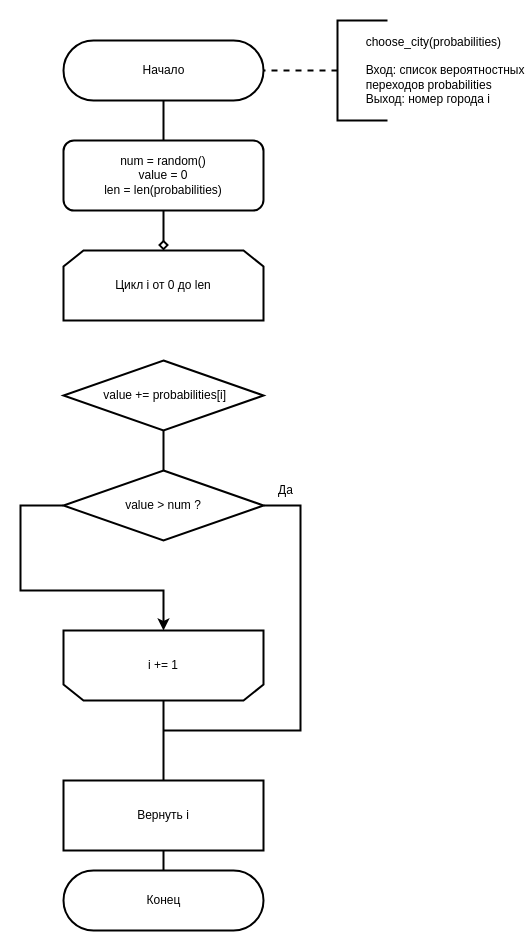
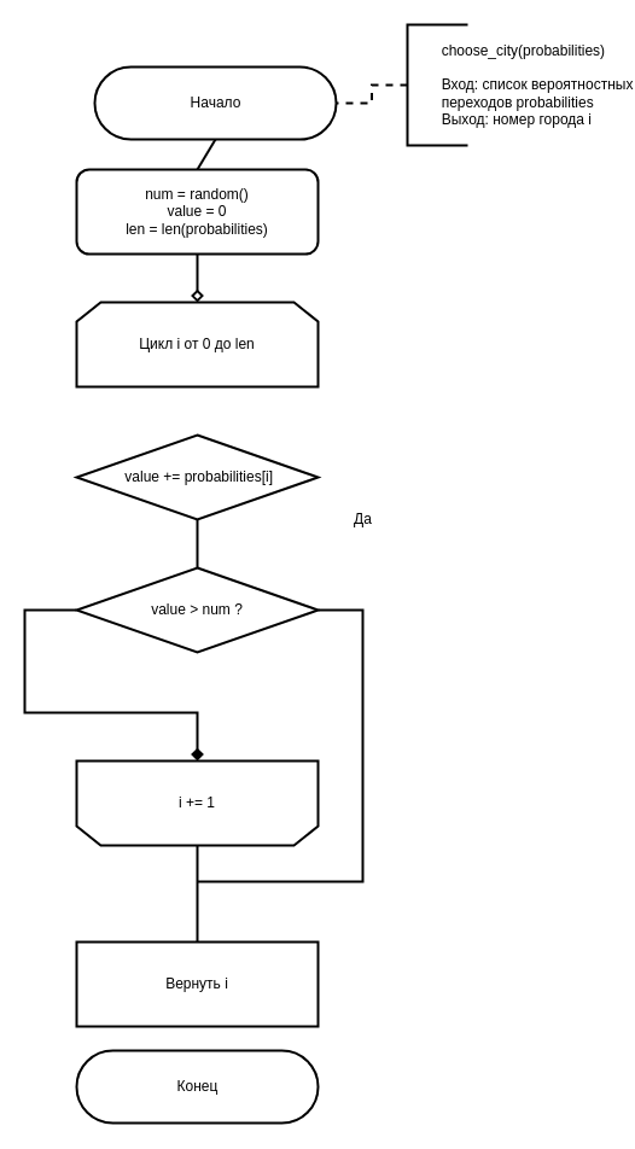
- <mxCell id="3" value="&lt;font style=&quot;font-size: 12px&quot;&gt;Начало&lt;/font&gt;" style="html=1;dashed=0;whitespace=wrap;shape=mxgraph.dfd.start;strokeWidth=2;" parent="1" vertex="1"><mxGeometry x="63" y="40" width="200" height="60" as="geometry" /></mxCell>
+ <mxCell id="3" value="&lt;font style=&quot;font-size: 12px&quot;&gt;Начало&lt;/font&gt;" style="html=1;dashed=0;whitespace=wrap;shape=mxgraph.dfd.start;strokeWidth=2;" parent="1" vertex="1"><mxGeometry x="78" y="55" width="200" height="60" as="geometry" /></mxCell>
- <mxCell id="11" value="Да" style="text;html=1;align=center;verticalAlign=middle;resizable=0;points=[];autosize=1;strokeColor=none;" parent="1" vertex="1"><mxGeometry x="270" y="480" width="30" height="20" as="geometry" /></mxCell>
+ <mxCell id="11" value="Да" style="text;html=1;align=center;verticalAlign=middle;resizable=0;points=[];autosize=1;strokeColor=none;" parent="1" vertex="1"><mxGeometry x="285" y="420" width="30" height="20" as="geometry" /></mxCell>
- <mxCell id="8" style="edgeStyle=orthogonalEdgeStyle;html=1;exitX=0;exitY=0.5;exitDx=0;exitDy=0;endArrow=classic;endFill=1;strokeWidth=2;rounded=0;entryX=0.5;entryY=1;entryDx=0;entryDy=0;" parent="1" source="10" target="21" edge="1"><mxGeometry relative="1" as="geometry"><Array as="points"><mxPoint x="20" y="505" /><mxPoint x="20" y="590" /><mxPoint x="163" y="590" /></Array><mxPoint x="163" y="610" as="targetPoint" /></mxGeometry></mxCell>
+ <mxCell id="8" style="edgeStyle=orthogonalEdgeStyle;html=1;exitX=0;exitY=0.5;exitDx=0;exitDy=0;endArrow=diamond;endFill=1;strokeWidth=2;rounded=0;entryX=0.5;entryY=1;entryDx=0;entryDy=0;" parent="1" source="10" target="21" edge="1"><mxGeometry relative="1" as="geometry"><Array as="points"><mxPoint x="20" y="505" /><mxPoint x="20" y="590" /><mxPoint x="163" y="590" /></Array><mxPoint x="163" y="610" as="targetPoint" /></mxGeometry></mxCell>
- <mxCell id="19" style="edgeStyle=orthogonalEdgeStyle;rounded=0;html=1;exitX=0.5;exitY=1;exitDx=0;exitDy=0;entryX=0.5;entryY=0.5;entryDx=0;entryDy=-30;entryPerimeter=0;endArrow=none;endFill=0;strokeWidth=2;" parent="1" source="20" target="5" edge="1"><mxGeometry relative="1" as="geometry" /></mxCell>
